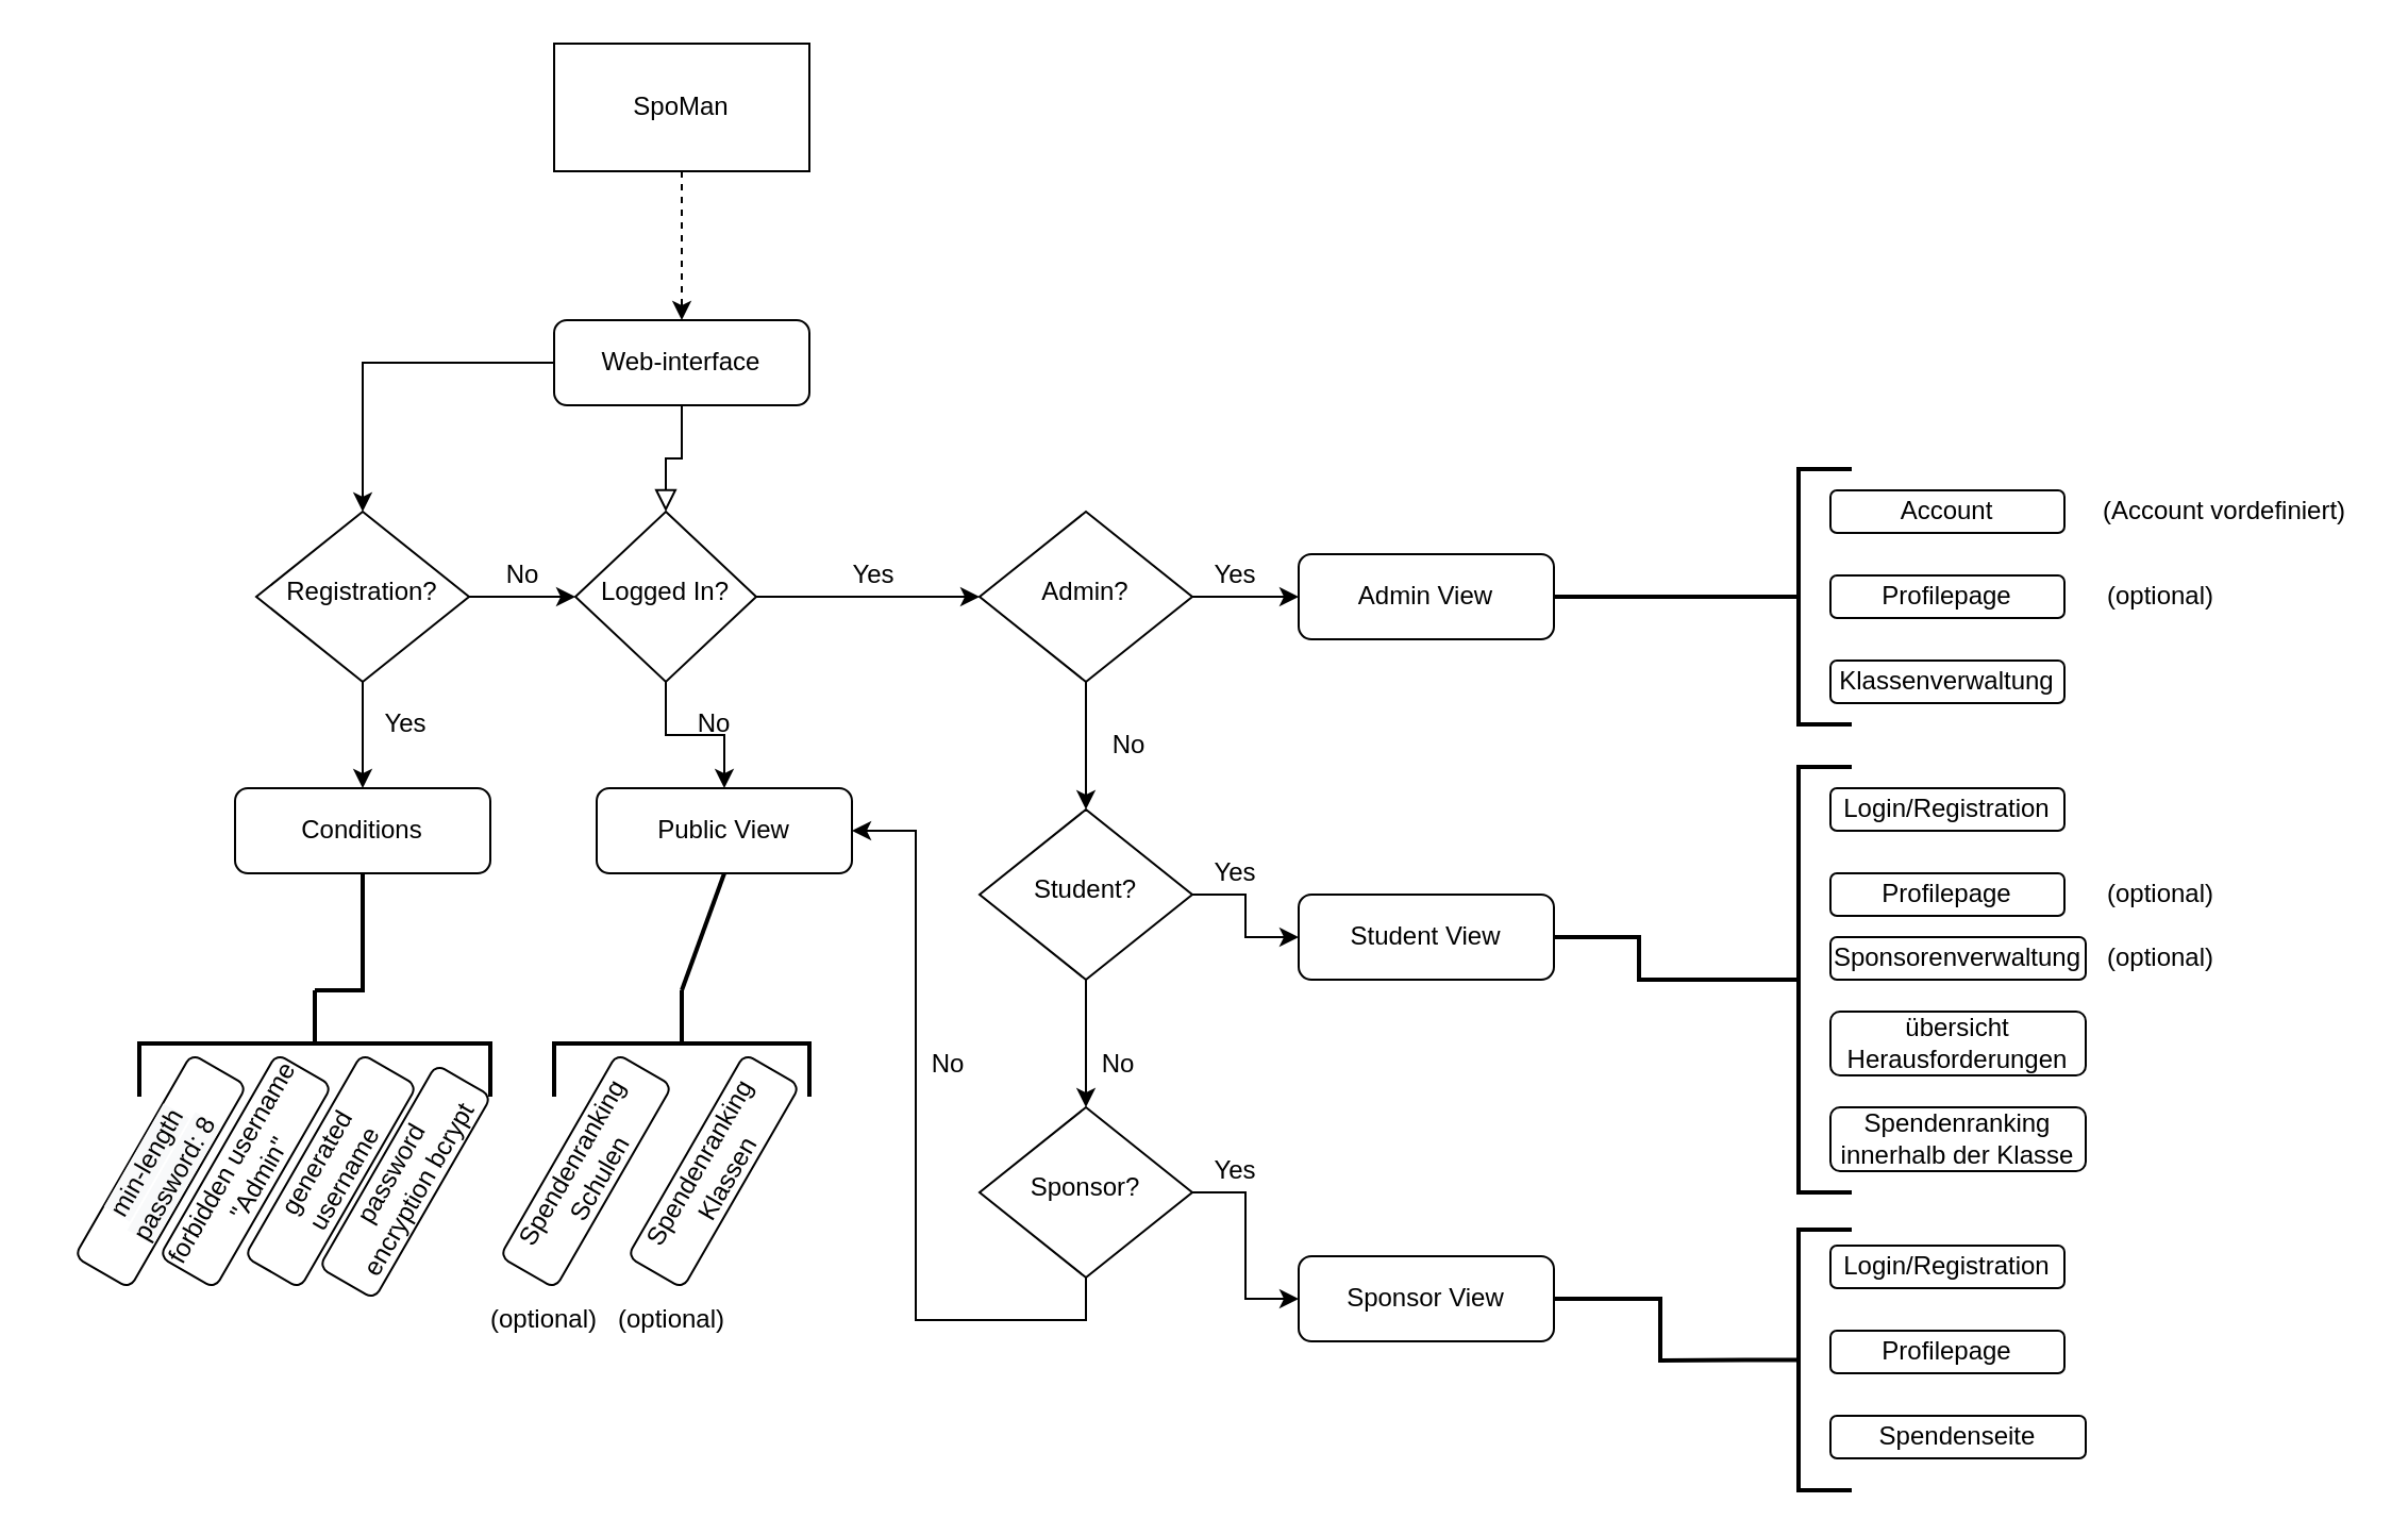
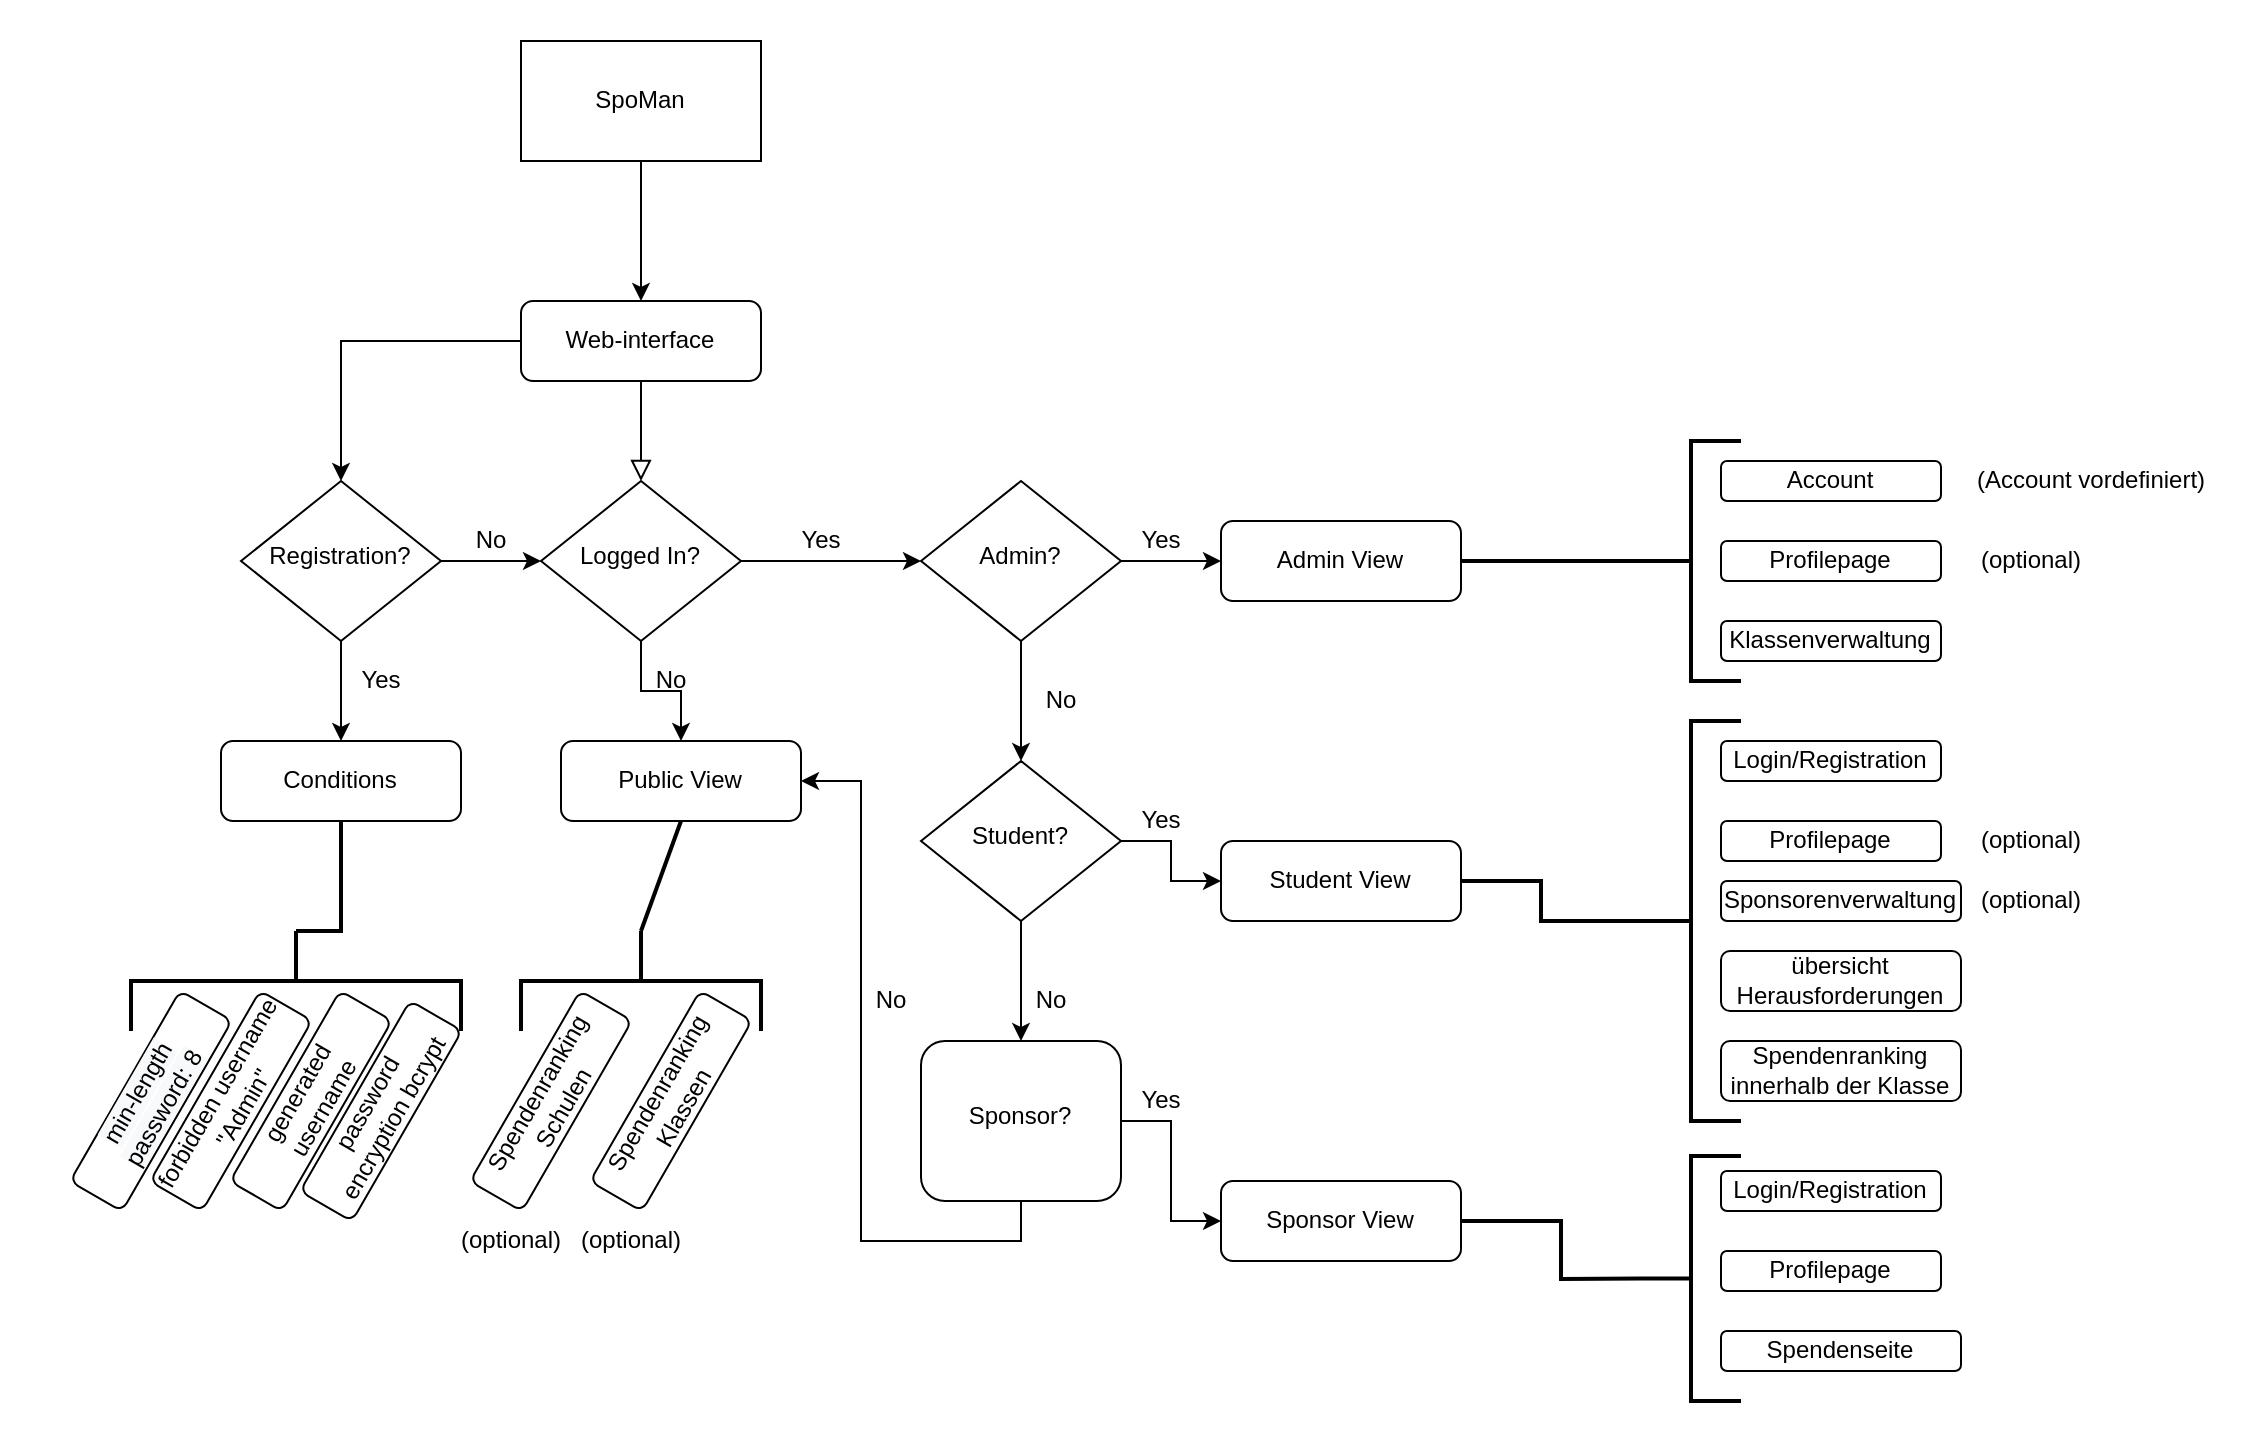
- <mxCell id="13" style="edgeStyle=orthogonalEdgeStyle;rounded=0;orthogonalLoop=1;jettySize=auto;html=1;exitX=0.5;exitY=1;exitDx=0;exitDy=0;entryX=0.5;entryY=0;entryDx=0;entryDy=0;dashed=1;" parent="1" source="14" target="4" edge="1"><mxGeometry relative="1" as="geometry" /></mxCell>
+ <mxCell id="13" style="edgeStyle=orthogonalEdgeStyle;rounded=0;orthogonalLoop=1;jettySize=auto;html=1;exitX=0.5;exitY=1;exitDx=0;exitDy=0;entryX=0.5;entryY=0;entryDx=0;entryDy=0;" parent="1" source="14" target="4" edge="1"><mxGeometry relative="1" as="geometry" /></mxCell>
- <mxCell id="7" value="Logged In?" style="rhombus;whiteSpace=wrap;html=1;shadow=0;fontFamily=Helvetica;fontSize=12;align=center;strokeWidth=1;spacing=6;spacingTop=-4;" parent="1" vertex="1"><mxGeometry x="270" y="240" width="85" height="80" as="geometry" /></mxCell>
+ <mxCell id="7" value="Logged In?" style="rhombus;whiteSpace=wrap;html=1;shadow=0;fontFamily=Helvetica;fontSize=12;align=center;strokeWidth=1;spacing=6;spacingTop=-4;" parent="1" vertex="1"><mxGeometry x="270" y="240" width="100" height="80" as="geometry" /></mxCell>
- <mxCell id="23" value="Sponsor?" style="rhombus;whiteSpace=wrap;html=1;shadow=0;fontFamily=Helvetica;fontSize=12;align=center;strokeWidth=1;spacing=6;spacingTop=-4;" parent="1" vertex="1"><mxGeometry x="460" y="520" width="100" height="80" as="geometry" /></mxCell>
+ <mxCell id="23" value="Sponsor?" style="whiteSpace=wrap;html=1;shadow=0;fontFamily=Helvetica;fontSize=12;align=center;strokeWidth=1;spacing=6;spacingTop=-4;rounded=1;" parent="1" vertex="1"><mxGeometry x="460" y="520" width="100" height="80" as="geometry" /></mxCell>
